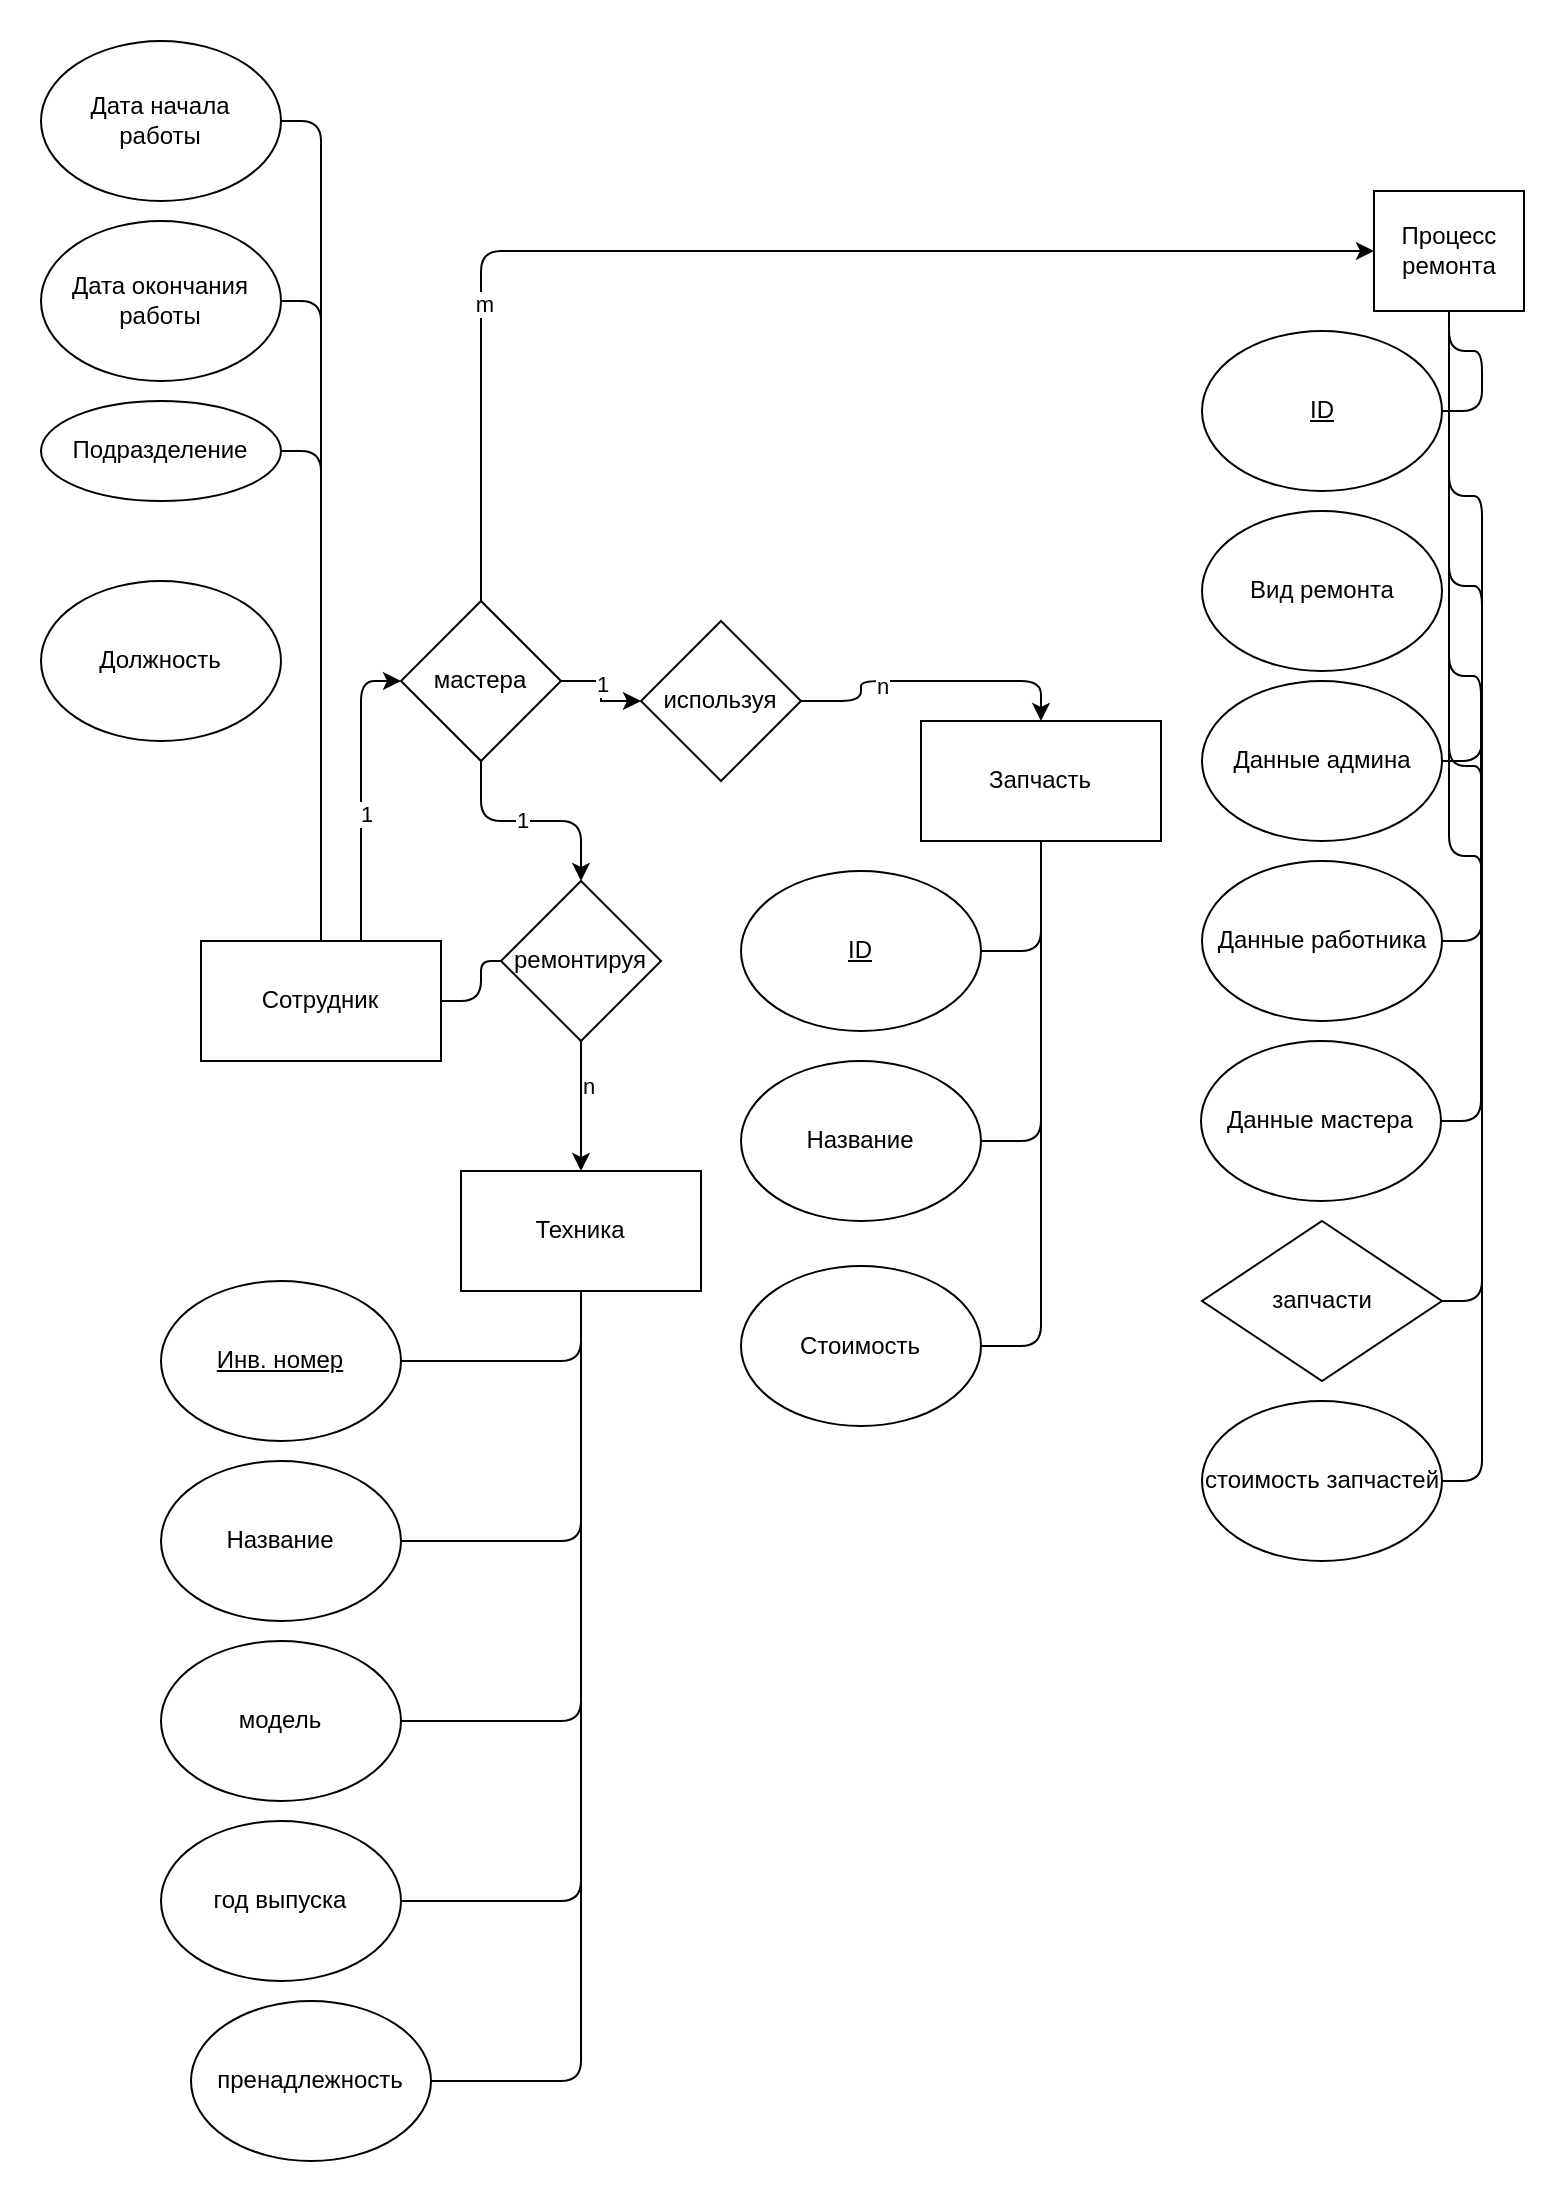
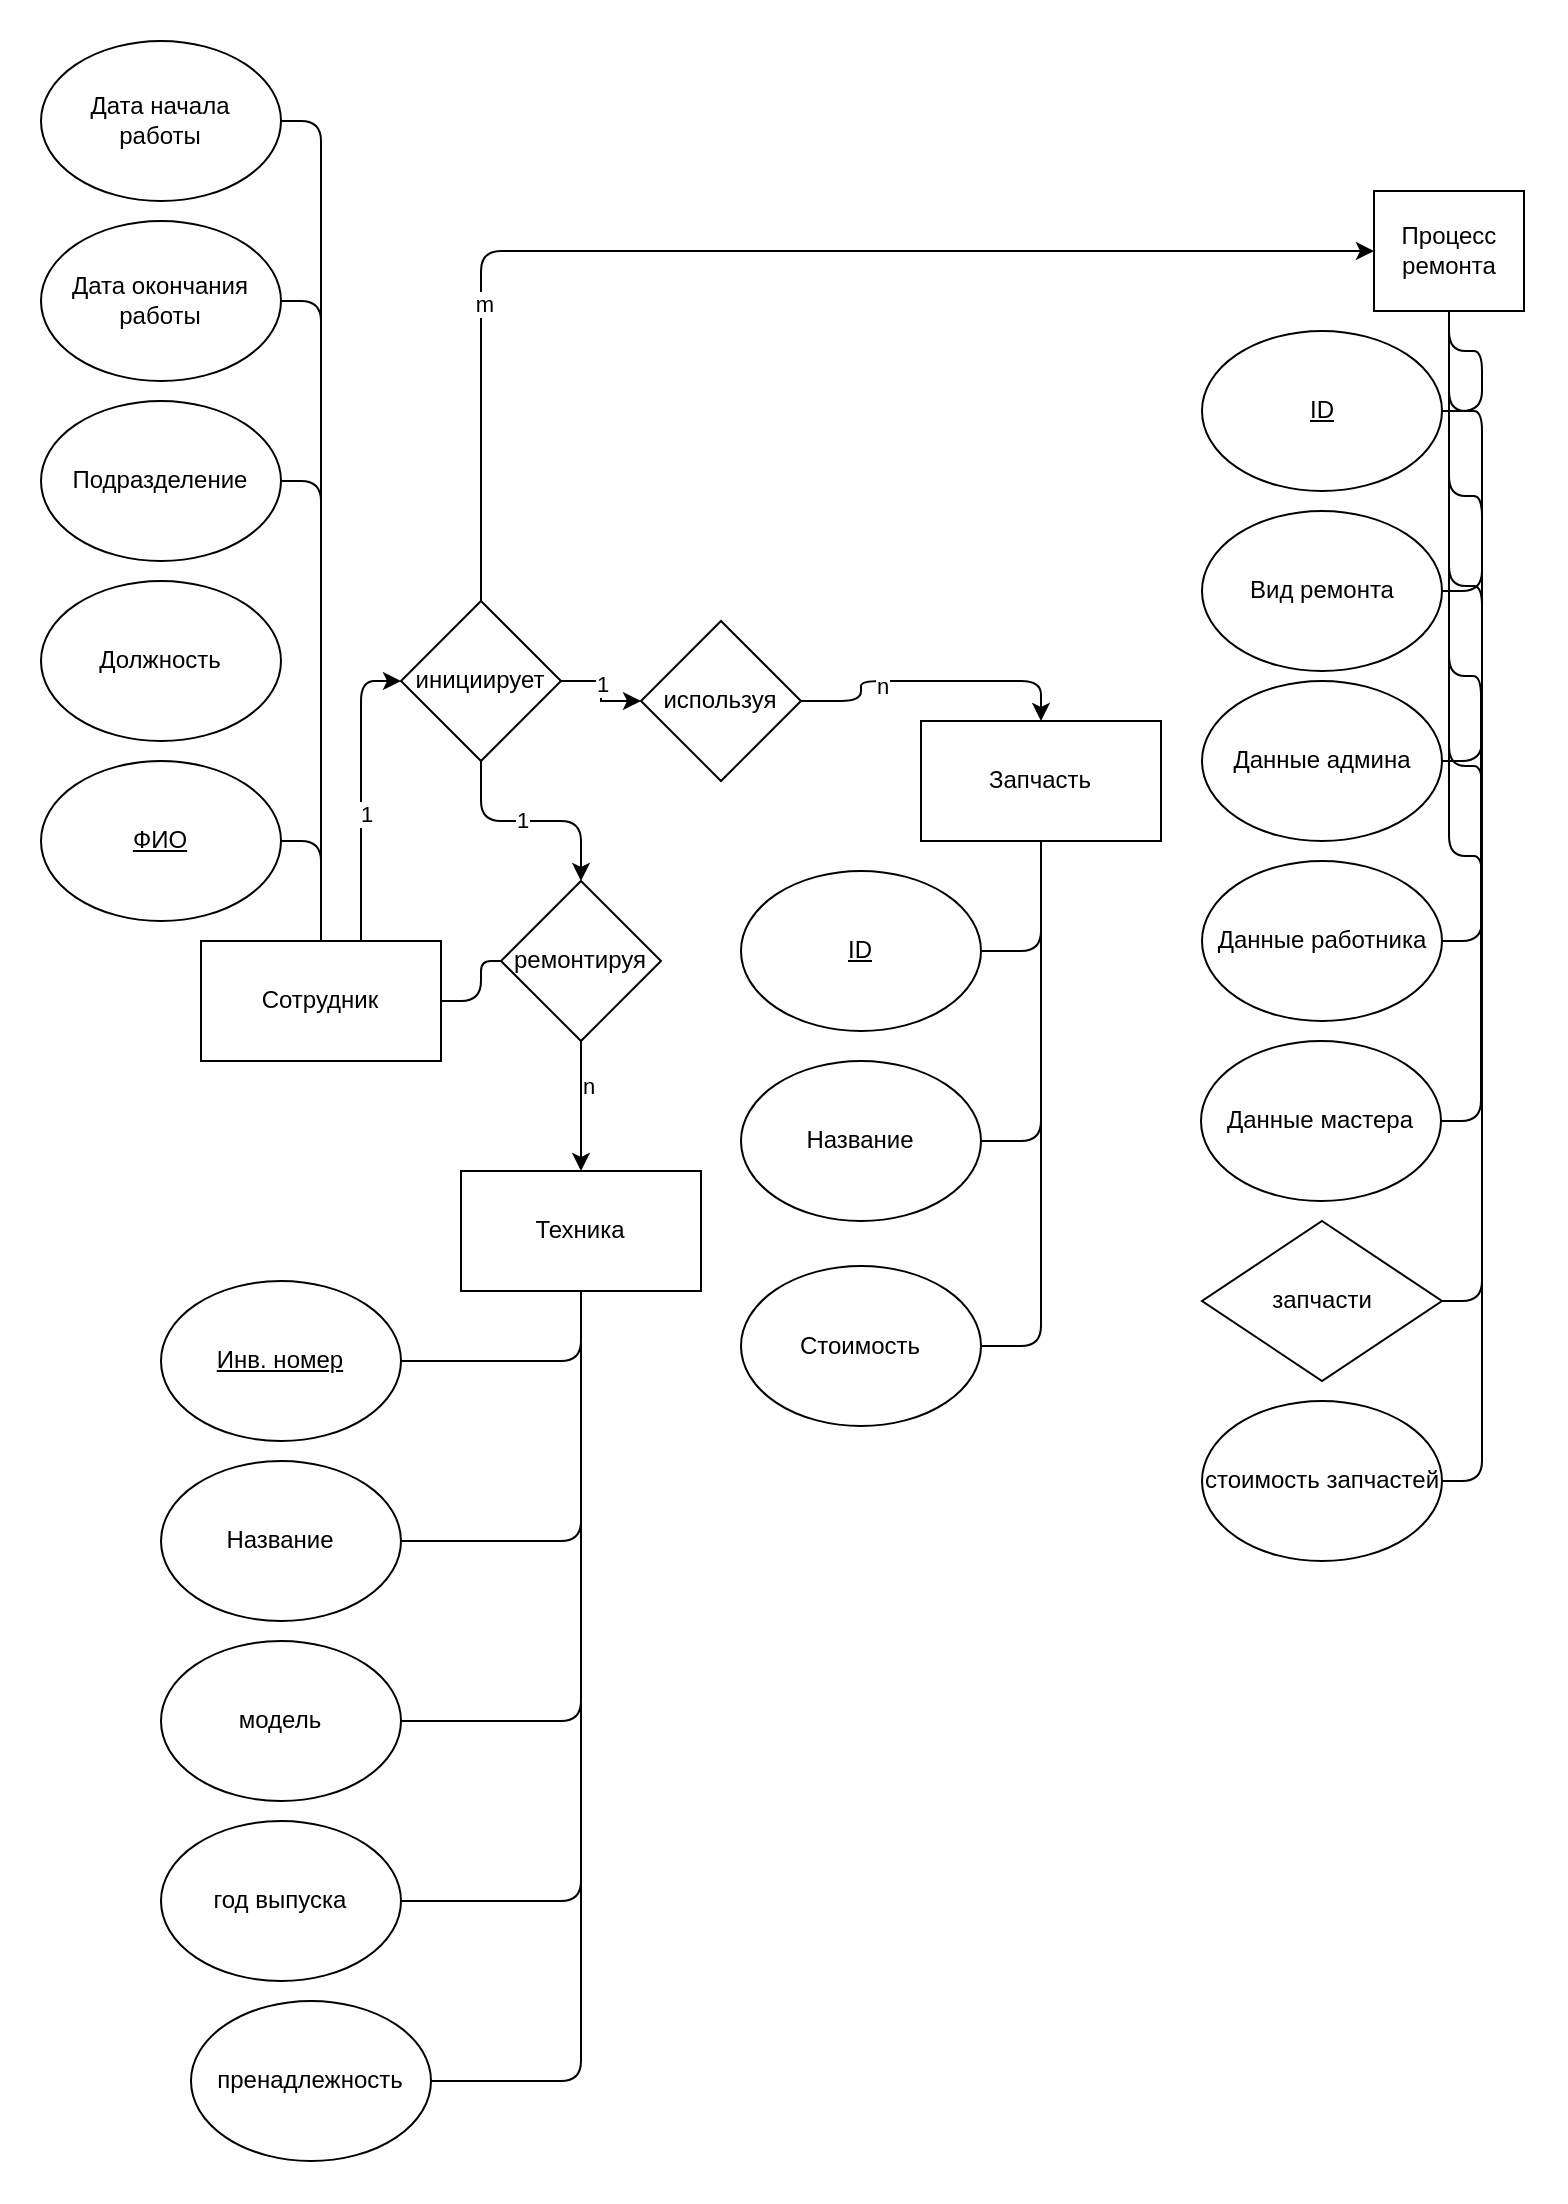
- <mxCell id="24" value="Подразделение" style="ellipse;whiteSpace=wrap;html=1;" vertex="1" parent="1"><mxGeometry x="20" y="200" width="120" height="50" as="geometry" /></mxCell>
+ <mxCell id="24" value="Подразделение" style="ellipse;whiteSpace=wrap;html=1;" vertex="1" parent="1"><mxGeometry x="20" y="200" width="120" height="80" as="geometry" /></mxCell>
+ <mxCell id="15" style="edgeStyle=orthogonalEdgeStyle;rounded=1;orthogonalLoop=1;jettySize=auto;html=1;entryX=1;entryY=0.5;entryDx=0;entryDy=0;endArrow=none;startFill=0;curved=0;" edge="1" parent="1" source="22" target="38"><mxGeometry relative="1" as="geometry" /></mxCell>
- <mxCell id="54" value="мастера" style="rhombus;whiteSpace=wrap;html=1;" vertex="1" parent="1"><mxGeometry x="200" y="300" width="80" height="80" as="geometry" /></mxCell>
+ <mxCell id="54" value="инициирует" style="rhombus;whiteSpace=wrap;html=1;" vertex="1" parent="1"><mxGeometry x="200" y="300" width="80" height="80" as="geometry" /></mxCell>
+ <mxCell id="27" value="&lt;u&gt;ФИО&lt;/u&gt;" style="ellipse;whiteSpace=wrap;html=1;" vertex="1" parent="1"><mxGeometry x="20" y="380" width="120" height="80" as="geometry" /></mxCell>
+ <mxCell id="11" style="edgeStyle=orthogonalEdgeStyle;rounded=1;orthogonalLoop=1;jettySize=auto;html=1;entryX=1;entryY=0.5;entryDx=0;entryDy=0;endArrow=none;startFill=0;curved=0;" edge="1" parent="1" source="14" target="27"><mxGeometry relative="1" as="geometry" /></mxCell>
